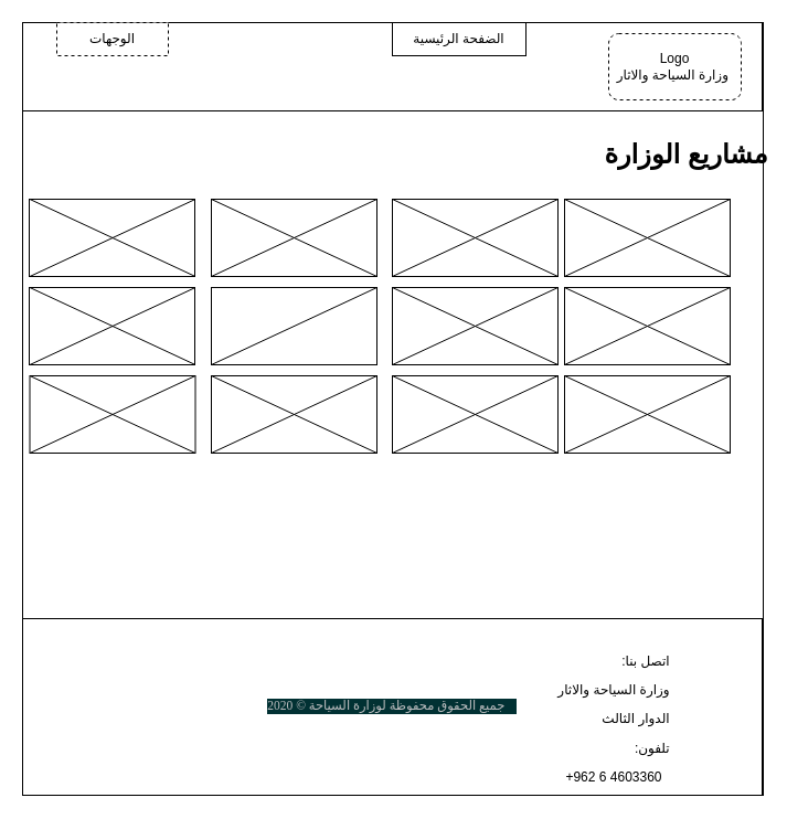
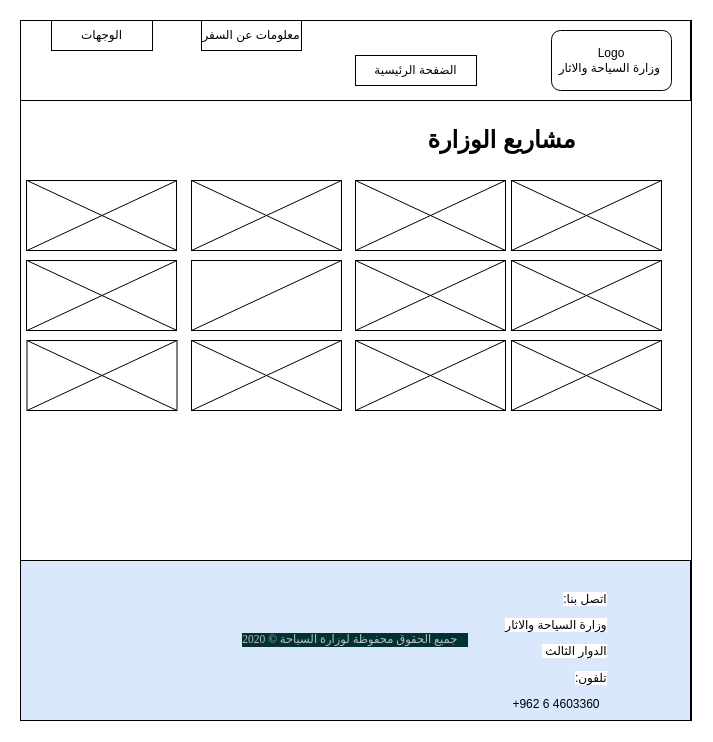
- <mxCell id="9" value="الوجهات" style="rounded=0;whiteSpace=wrap;html=1;dashed=1;" parent="1" vertex="1"><mxGeometry x="51" y="20" width="101" height="30" as="geometry" /></mxCell>
+ <mxCell id="9" value="الوجهات" style="rounded=0;whiteSpace=wrap;html=1;" parent="1" vertex="1"><mxGeometry x="51" y="20" width="101" height="30" as="geometry" /></mxCell>
+ <mxCell id="5" value="معلومات عن السفر" style="rounded=0;whiteSpace=wrap;html=1;" parent="1" vertex="1"><mxGeometry x="201" y="20" width="100" height="30" as="geometry" /></mxCell>
- <mxCell id="4" value="الضفحة الرئيسية" style="rounded=0;whiteSpace=wrap;html=1;" parent="1" vertex="1"><mxGeometry x="355" y="20" width="121" height="30" as="geometry" /></mxCell>
+ <mxCell id="4" value="الضفحة الرئيسية" style="rounded=0;whiteSpace=wrap;html=1;" parent="1" vertex="1"><mxGeometry x="355" y="55" width="121" height="30" as="geometry" /></mxCell>
- <mxCell id="6" value="Logo&lt;br&gt;وزارة السياحة والاثار&amp;nbsp;" style="rounded=1;whiteSpace=wrap;html=1;dashed=1;" parent="1" vertex="1"><mxGeometry x="551" y="30" width="120" height="60" as="geometry" /></mxCell>
+ <mxCell id="6" value="Logo&lt;br&gt;وزارة السياحة والاثار&amp;nbsp;" style="rounded=1;whiteSpace=wrap;html=1;" parent="1" vertex="1"><mxGeometry x="551" y="30" width="120" height="60" as="geometry" /></mxCell>
- <mxCell id="10" value="مشاريع الوزارة" style="text;strokeColor=none;fillColor=none;html=1;fontSize=24;fontStyle=1;verticalAlign=middle;align=center;" parent="1" vertex="1"><mxGeometry x="571" y="120" width="100" height="40" as="geometry" /></mxCell>
+ <mxCell id="10" value="مشاريع الوزارة" style="text;strokeColor=none;fillColor=none;html=1;fontSize=24;fontStyle=1;verticalAlign=middle;align=center;" parent="1" vertex="1"><mxGeometry x="451" y="120" width="100" height="40" as="geometry" /></mxCell>
- <mxCell id="7" value="&lt;div class=&quot;sct-copyright&quot; style=&quot;box-sizing: border-box ; color: rgb(189 , 190 , 192) ; float: right ; padding-left: 0px ; padding-right: 0.9em ; font-family: &amp;#34;newfont&amp;#34; ; font-size: 11.52px ; text-align: left ; background-color: rgb(1 , 49 , 51)&quot;&gt;جميع الحقوق محفوظة لوزارة السياحة ©&amp;nbsp;2020&lt;/div&gt;&lt;div&gt;&lt;br&gt;&lt;/div&gt;" style="rounded=0;whiteSpace=wrap;html=1;" parent="1" vertex="1"><mxGeometry x="20" y="560" width="670" height="160" as="geometry" /></mxCell>
+ <mxCell id="7" value="&lt;div class=&quot;sct-copyright&quot; style=&quot;box-sizing: border-box ; color: rgb(189 , 190 , 192) ; float: right ; padding-left: 0px ; padding-right: 0.9em ; font-family: &amp;#34;newfont&amp;#34; ; font-size: 11.52px ; text-align: left ; background-color: rgb(1 , 49 , 51)&quot;&gt;جميع الحقوق محفوظة لوزارة السياحة ©&amp;nbsp;2020&lt;/div&gt;&lt;div&gt;&lt;br&gt;&lt;/div&gt;" style="rounded=0;whiteSpace=wrap;html=1;fillColor=#dae8fc;" parent="1" vertex="1"><mxGeometry x="20" y="560" width="670" height="160" as="geometry" /></mxCell>
